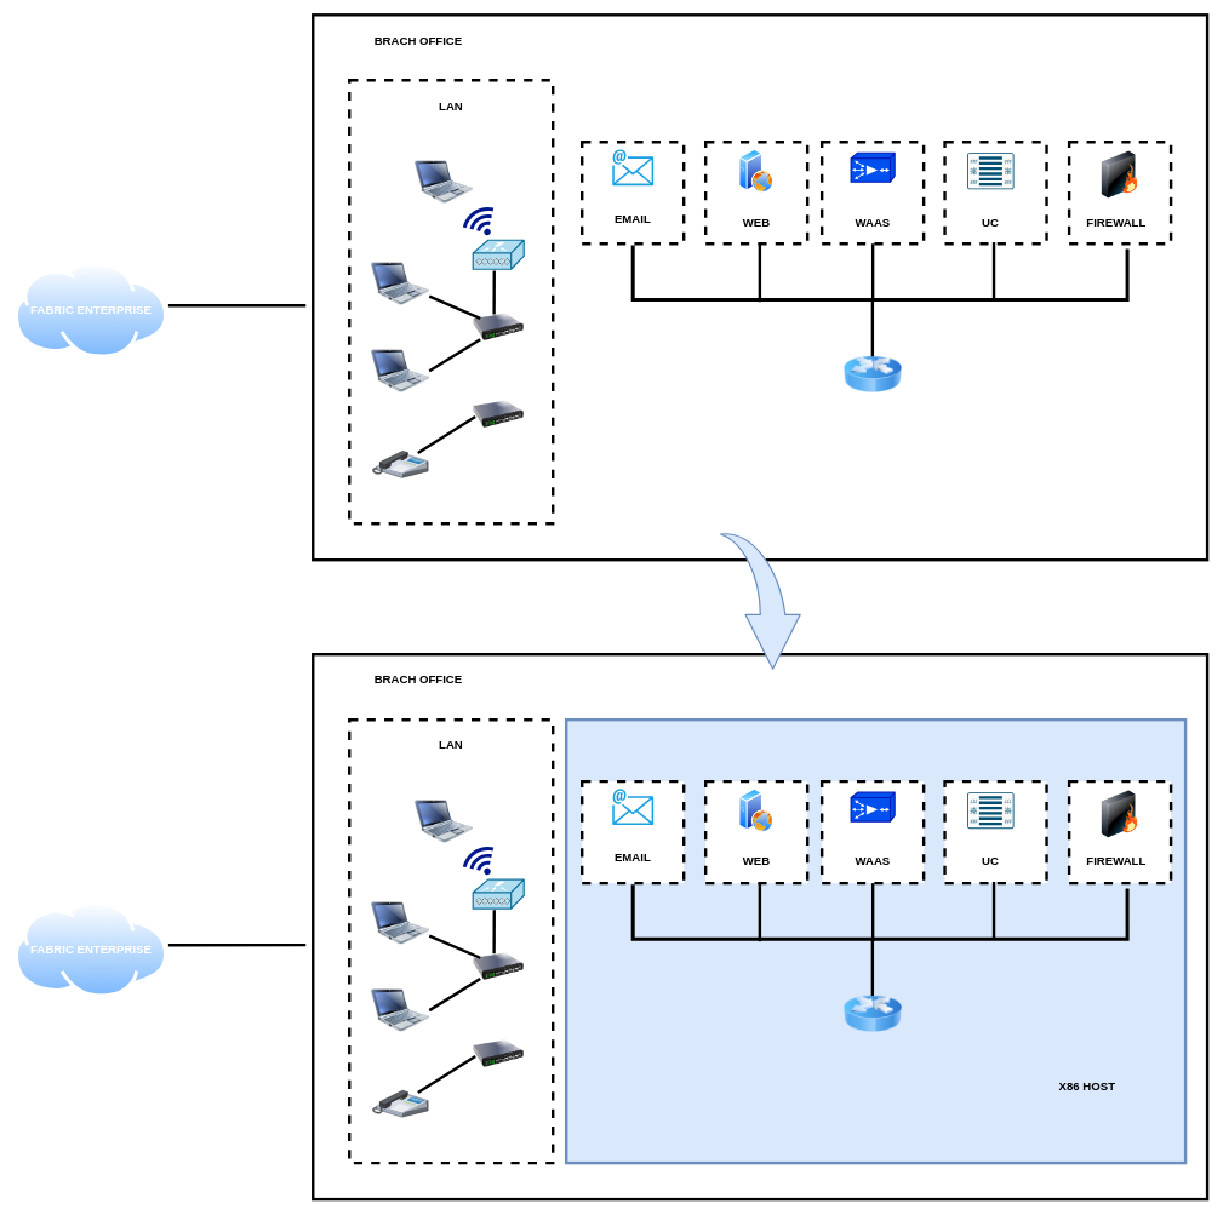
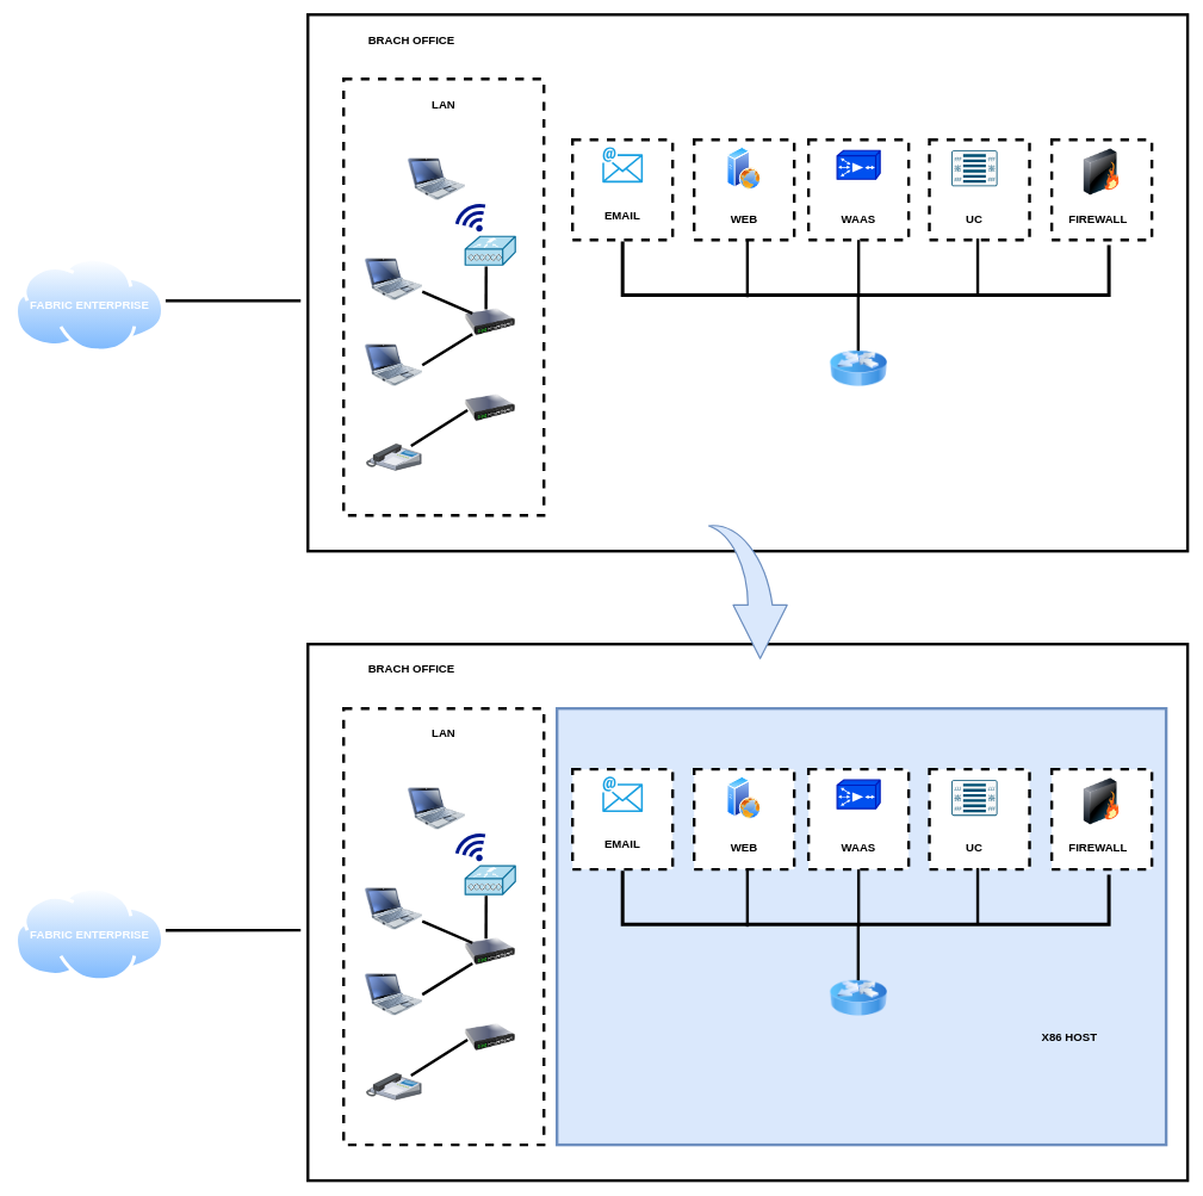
- <mxCell id="83" value="X86 HOST" style="text;html=1;strokeColor=none;fillColor=none;align=center;verticalAlign=middle;whiteSpace=wrap;rounded=0;fontSize=16;fontStyle=1" vertex="1" parent="1"><mxGeometry x="1410" y="1480" width="170" height="30" as="geometry" /></mxCell>
+ <mxCell id="83" value="X86 HOST" style="text;html=1;strokeColor=none;fillColor=none;align=center;verticalAlign=middle;whiteSpace=wrap;rounded=0;fontSize=16;fontStyle=1" vertex="1" parent="1"><mxGeometry x="1410" y="1435" width="170" height="30" as="geometry" /></mxCell>
